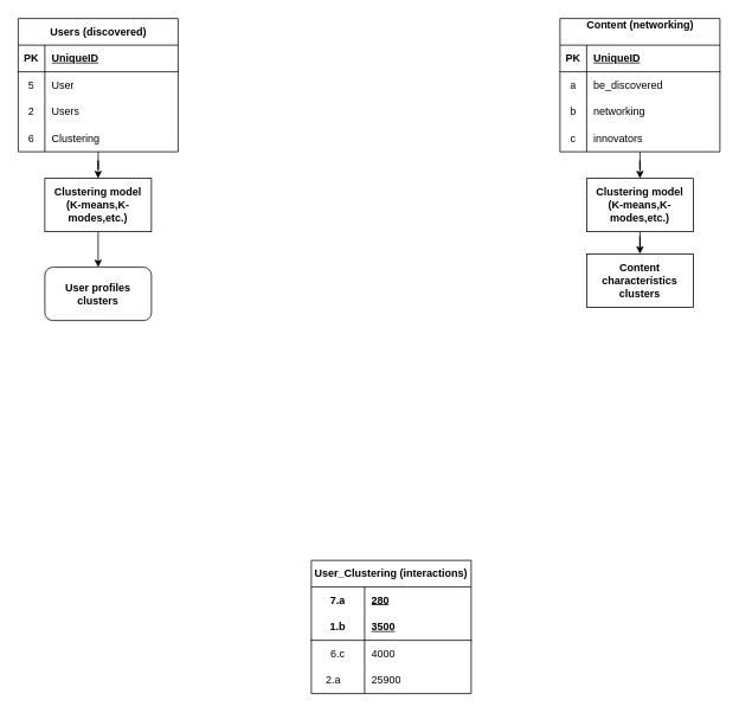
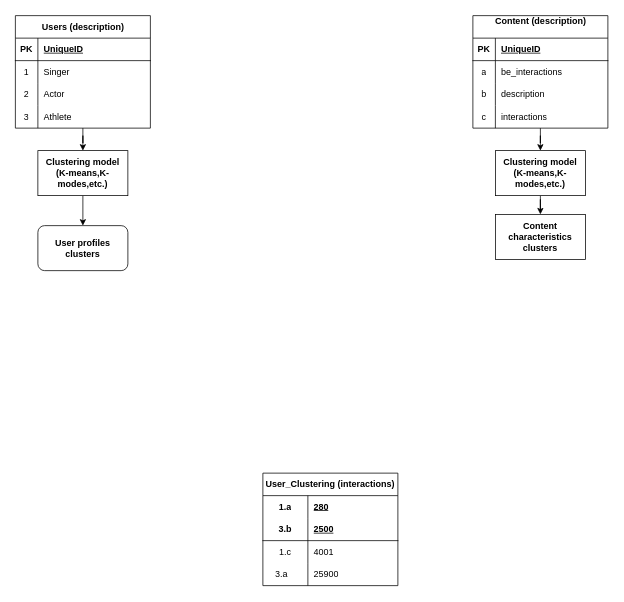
- <mxCell id="16" value="Users (discovered)" style="shape=table;startSize=30;container=1;collapsible=1;childLayout=tableLayout;fixedRows=1;rowLines=0;fontStyle=1;align=center;resizeLast=1;html=1;" vertex="1" parent="1"><mxGeometry x="20" y="20" width="180" height="150" as="geometry" /></mxCell>
+ <mxCell id="16" value="Users (description)" style="shape=table;startSize=30;container=1;collapsible=1;childLayout=tableLayout;fixedRows=1;rowLines=0;fontStyle=1;align=center;resizeLast=1;html=1;" vertex="1" parent="1"><mxGeometry x="20" y="20" width="180" height="150" as="geometry" /></mxCell>
- <mxCell id="30" value="Content (networking)&lt;div&gt;&lt;br&gt;&lt;/div&gt;" style="shape=table;startSize=30;container=1;collapsible=1;childLayout=tableLayout;fixedRows=1;rowLines=0;fontStyle=1;align=center;resizeLast=1;html=1;" vertex="1" parent="1"><mxGeometry x="630" y="20" width="180" height="150" as="geometry" /></mxCell>
+ <mxCell id="30" value="Content (description)&lt;div&gt;&lt;br&gt;&lt;/div&gt;" style="shape=table;startSize=30;container=1;collapsible=1;childLayout=tableLayout;fixedRows=1;rowLines=0;fontStyle=1;align=center;resizeLast=1;html=1;" vertex="1" parent="1"><mxGeometry x="630" y="20" width="180" height="150" as="geometry" /></mxCell>
- <mxCell id="21" value="5" style="shape=partialRectangle;connectable=0;fillColor=none;top=0;left=0;bottom=0;right=0;editable=1;overflow=hidden;whiteSpace=wrap;html=1;" vertex="1" parent="20"><mxGeometry width="30" height="30" as="geometry"><mxRectangle width="30" height="30" as="alternateBounds" /></mxGeometry></mxCell>
+ <mxCell id="21" value="1" style="shape=partialRectangle;connectable=0;fillColor=none;top=0;left=0;bottom=0;right=0;editable=1;overflow=hidden;whiteSpace=wrap;html=1;" vertex="1" parent="20"><mxGeometry width="30" height="30" as="geometry"><mxRectangle width="30" height="30" as="alternateBounds" /></mxGeometry></mxCell>
- <mxCell id="22" value="User" style="shape=partialRectangle;connectable=0;fillColor=none;top=0;left=0;bottom=0;right=0;align=left;spacingLeft=6;overflow=hidden;whiteSpace=wrap;html=1;" vertex="1" parent="20"><mxGeometry x="30" width="150" height="30" as="geometry"><mxRectangle width="150" height="30" as="alternateBounds" /></mxGeometry></mxCell>
+ <mxCell id="22" value="Singer" style="shape=partialRectangle;connectable=0;fillColor=none;top=0;left=0;bottom=0;right=0;align=left;spacingLeft=6;overflow=hidden;whiteSpace=wrap;html=1;" vertex="1" parent="20"><mxGeometry x="30" width="150" height="30" as="geometry"><mxRectangle width="150" height="30" as="alternateBounds" /></mxGeometry></mxCell>
- <mxCell id="36" value="be_discovered&lt;span style=&quot;white-space: pre;&quot;&gt;&#09;&lt;/span&gt;" style="shape=partialRectangle;connectable=0;fillColor=none;top=0;left=0;bottom=0;right=0;align=left;spacingLeft=6;overflow=hidden;whiteSpace=wrap;html=1;" vertex="1" parent="34"><mxGeometry x="30" width="150" height="30" as="geometry"><mxRectangle width="150" height="30" as="alternateBounds" /></mxGeometry></mxCell>
+ <mxCell id="36" value="be_interactions&lt;span style=&quot;white-space: pre;&quot;&gt;&#09;&lt;/span&gt;" style="shape=partialRectangle;connectable=0;fillColor=none;top=0;left=0;bottom=0;right=0;align=left;spacingLeft=6;overflow=hidden;whiteSpace=wrap;html=1;" vertex="1" parent="34"><mxGeometry x="30" width="150" height="30" as="geometry"><mxRectangle width="150" height="30" as="alternateBounds" /></mxGeometry></mxCell>
- <mxCell id="25" value="Users" style="shape=partialRectangle;connectable=0;fillColor=none;top=0;left=0;bottom=0;right=0;align=left;spacingLeft=6;overflow=hidden;whiteSpace=wrap;html=1;" vertex="1" parent="23"><mxGeometry x="30" width="150" height="30" as="geometry"><mxRectangle width="150" height="30" as="alternateBounds" /></mxGeometry></mxCell>
+ <mxCell id="25" value="Actor" style="shape=partialRectangle;connectable=0;fillColor=none;top=0;left=0;bottom=0;right=0;align=left;spacingLeft=6;overflow=hidden;whiteSpace=wrap;html=1;" vertex="1" parent="23"><mxGeometry x="30" width="150" height="30" as="geometry"><mxRectangle width="150" height="30" as="alternateBounds" /></mxGeometry></mxCell>
- <mxCell id="39" value="networking" style="shape=partialRectangle;connectable=0;fillColor=none;top=0;left=0;bottom=0;right=0;align=left;spacingLeft=6;overflow=hidden;whiteSpace=wrap;html=1;" vertex="1" parent="37"><mxGeometry x="30" width="150" height="30" as="geometry"><mxRectangle width="150" height="30" as="alternateBounds" /></mxGeometry></mxCell>
+ <mxCell id="39" value="description" style="shape=partialRectangle;connectable=0;fillColor=none;top=0;left=0;bottom=0;right=0;align=left;spacingLeft=6;overflow=hidden;whiteSpace=wrap;html=1;" vertex="1" parent="37"><mxGeometry x="30" width="150" height="30" as="geometry"><mxRectangle width="150" height="30" as="alternateBounds" /></mxGeometry></mxCell>
- <mxCell id="27" value="6" style="shape=partialRectangle;connectable=0;fillColor=none;top=0;left=0;bottom=0;right=0;editable=1;overflow=hidden;whiteSpace=wrap;html=1;" vertex="1" parent="26"><mxGeometry width="30" height="30" as="geometry"><mxRectangle width="30" height="30" as="alternateBounds" /></mxGeometry></mxCell>
+ <mxCell id="27" value="3" style="shape=partialRectangle;connectable=0;fillColor=none;top=0;left=0;bottom=0;right=0;editable=1;overflow=hidden;whiteSpace=wrap;html=1;" vertex="1" parent="26"><mxGeometry width="30" height="30" as="geometry"><mxRectangle width="30" height="30" as="alternateBounds" /></mxGeometry></mxCell>
- <mxCell id="28" value="Clustering" style="shape=partialRectangle;connectable=0;fillColor=none;top=0;left=0;bottom=0;right=0;align=left;spacingLeft=6;overflow=hidden;whiteSpace=wrap;html=1;" vertex="1" parent="26"><mxGeometry x="30" width="150" height="30" as="geometry"><mxRectangle width="150" height="30" as="alternateBounds" /></mxGeometry></mxCell>
+ <mxCell id="28" value="Athlete" style="shape=partialRectangle;connectable=0;fillColor=none;top=0;left=0;bottom=0;right=0;align=left;spacingLeft=6;overflow=hidden;whiteSpace=wrap;html=1;" vertex="1" parent="26"><mxGeometry x="30" width="150" height="30" as="geometry"><mxRectangle width="150" height="30" as="alternateBounds" /></mxGeometry></mxCell>
- <mxCell id="42" value="innovators" style="shape=partialRectangle;connectable=0;fillColor=none;top=0;left=0;bottom=0;right=0;align=left;spacingLeft=6;overflow=hidden;whiteSpace=wrap;html=1;" vertex="1" parent="40"><mxGeometry x="30" width="150" height="30" as="geometry"><mxRectangle width="150" height="30" as="alternateBounds" /></mxGeometry></mxCell>
+ <mxCell id="42" value="interactions" style="shape=partialRectangle;connectable=0;fillColor=none;top=0;left=0;bottom=0;right=0;align=left;spacingLeft=6;overflow=hidden;whiteSpace=wrap;html=1;" vertex="1" parent="40"><mxGeometry x="30" width="150" height="30" as="geometry"><mxRectangle width="150" height="30" as="alternateBounds" /></mxGeometry></mxCell>
- <mxCell id="4" value="7.a" style="shape=partialRectangle;connectable=0;fillColor=none;top=0;left=0;bottom=0;right=0;fontStyle=1;overflow=hidden;html=1;whiteSpace=wrap;" vertex="1" parent="3"><mxGeometry width="60" height="30" as="geometry"><mxRectangle width="60" height="30" as="alternateBounds" /></mxGeometry></mxCell>
+ <mxCell id="4" value="1.a" style="shape=partialRectangle;connectable=0;fillColor=none;top=0;left=0;bottom=0;right=0;fontStyle=1;overflow=hidden;html=1;whiteSpace=wrap;" vertex="1" parent="3"><mxGeometry width="60" height="30" as="geometry"><mxRectangle width="60" height="30" as="alternateBounds" /></mxGeometry></mxCell>
- <mxCell id="7" value="1.b" style="shape=partialRectangle;connectable=0;fillColor=none;top=0;left=0;bottom=0;right=0;fontStyle=1;overflow=hidden;html=1;whiteSpace=wrap;" vertex="1" parent="6"><mxGeometry width="60" height="30" as="geometry"><mxRectangle width="60" height="30" as="alternateBounds" /></mxGeometry></mxCell>
+ <mxCell id="7" value="3.b" style="shape=partialRectangle;connectable=0;fillColor=none;top=0;left=0;bottom=0;right=0;fontStyle=1;overflow=hidden;html=1;whiteSpace=wrap;" vertex="1" parent="6"><mxGeometry width="60" height="30" as="geometry"><mxRectangle width="60" height="30" as="alternateBounds" /></mxGeometry></mxCell>
- <mxCell id="8" value="3500" style="shape=partialRectangle;connectable=0;fillColor=none;top=0;left=0;bottom=0;right=0;align=left;spacingLeft=6;fontStyle=5;overflow=hidden;html=1;whiteSpace=wrap;" vertex="1" parent="6"><mxGeometry x="60" width="120" height="30" as="geometry"><mxRectangle width="120" height="30" as="alternateBounds" /></mxGeometry></mxCell>
+ <mxCell id="8" value="2500" style="shape=partialRectangle;connectable=0;fillColor=none;top=0;left=0;bottom=0;right=0;align=left;spacingLeft=6;fontStyle=5;overflow=hidden;html=1;whiteSpace=wrap;" vertex="1" parent="6"><mxGeometry x="60" width="120" height="30" as="geometry"><mxRectangle width="120" height="30" as="alternateBounds" /></mxGeometry></mxCell>
- <mxCell id="10" value="6.c" style="shape=partialRectangle;connectable=0;fillColor=none;top=0;left=0;bottom=0;right=0;editable=1;overflow=hidden;html=1;whiteSpace=wrap;" vertex="1" parent="9"><mxGeometry width="60" height="30" as="geometry"><mxRectangle width="60" height="30" as="alternateBounds" /></mxGeometry></mxCell>
+ <mxCell id="10" value="1.c" style="shape=partialRectangle;connectable=0;fillColor=none;top=0;left=0;bottom=0;right=0;editable=1;overflow=hidden;html=1;whiteSpace=wrap;" vertex="1" parent="9"><mxGeometry width="60" height="30" as="geometry"><mxRectangle width="60" height="30" as="alternateBounds" /></mxGeometry></mxCell>
- <mxCell id="11" value="4000" style="shape=partialRectangle;connectable=0;fillColor=none;top=0;left=0;bottom=0;right=0;align=left;spacingLeft=6;overflow=hidden;html=1;whiteSpace=wrap;" vertex="1" parent="9"><mxGeometry x="60" width="120" height="30" as="geometry"><mxRectangle width="120" height="30" as="alternateBounds" /></mxGeometry></mxCell>
+ <mxCell id="11" value="4001" style="shape=partialRectangle;connectable=0;fillColor=none;top=0;left=0;bottom=0;right=0;align=left;spacingLeft=6;overflow=hidden;html=1;whiteSpace=wrap;" vertex="1" parent="9"><mxGeometry x="60" width="120" height="30" as="geometry"><mxRectangle width="120" height="30" as="alternateBounds" /></mxGeometry></mxCell>
- <mxCell id="13" value="2.a&lt;span style=&quot;white-space: pre;&quot;&gt;&#09;&lt;/span&gt;" style="shape=partialRectangle;connectable=0;fillColor=none;top=0;left=0;bottom=0;right=0;editable=1;overflow=hidden;html=1;whiteSpace=wrap;" vertex="1" parent="12"><mxGeometry width="60" height="30" as="geometry"><mxRectangle width="60" height="30" as="alternateBounds" /></mxGeometry></mxCell>
+ <mxCell id="13" value="3.a&lt;span style=&quot;white-space: pre;&quot;&gt;&#09;&lt;/span&gt;" style="shape=partialRectangle;connectable=0;fillColor=none;top=0;left=0;bottom=0;right=0;editable=1;overflow=hidden;html=1;whiteSpace=wrap;" vertex="1" parent="12"><mxGeometry width="60" height="30" as="geometry"><mxRectangle width="60" height="30" as="alternateBounds" /></mxGeometry></mxCell>
